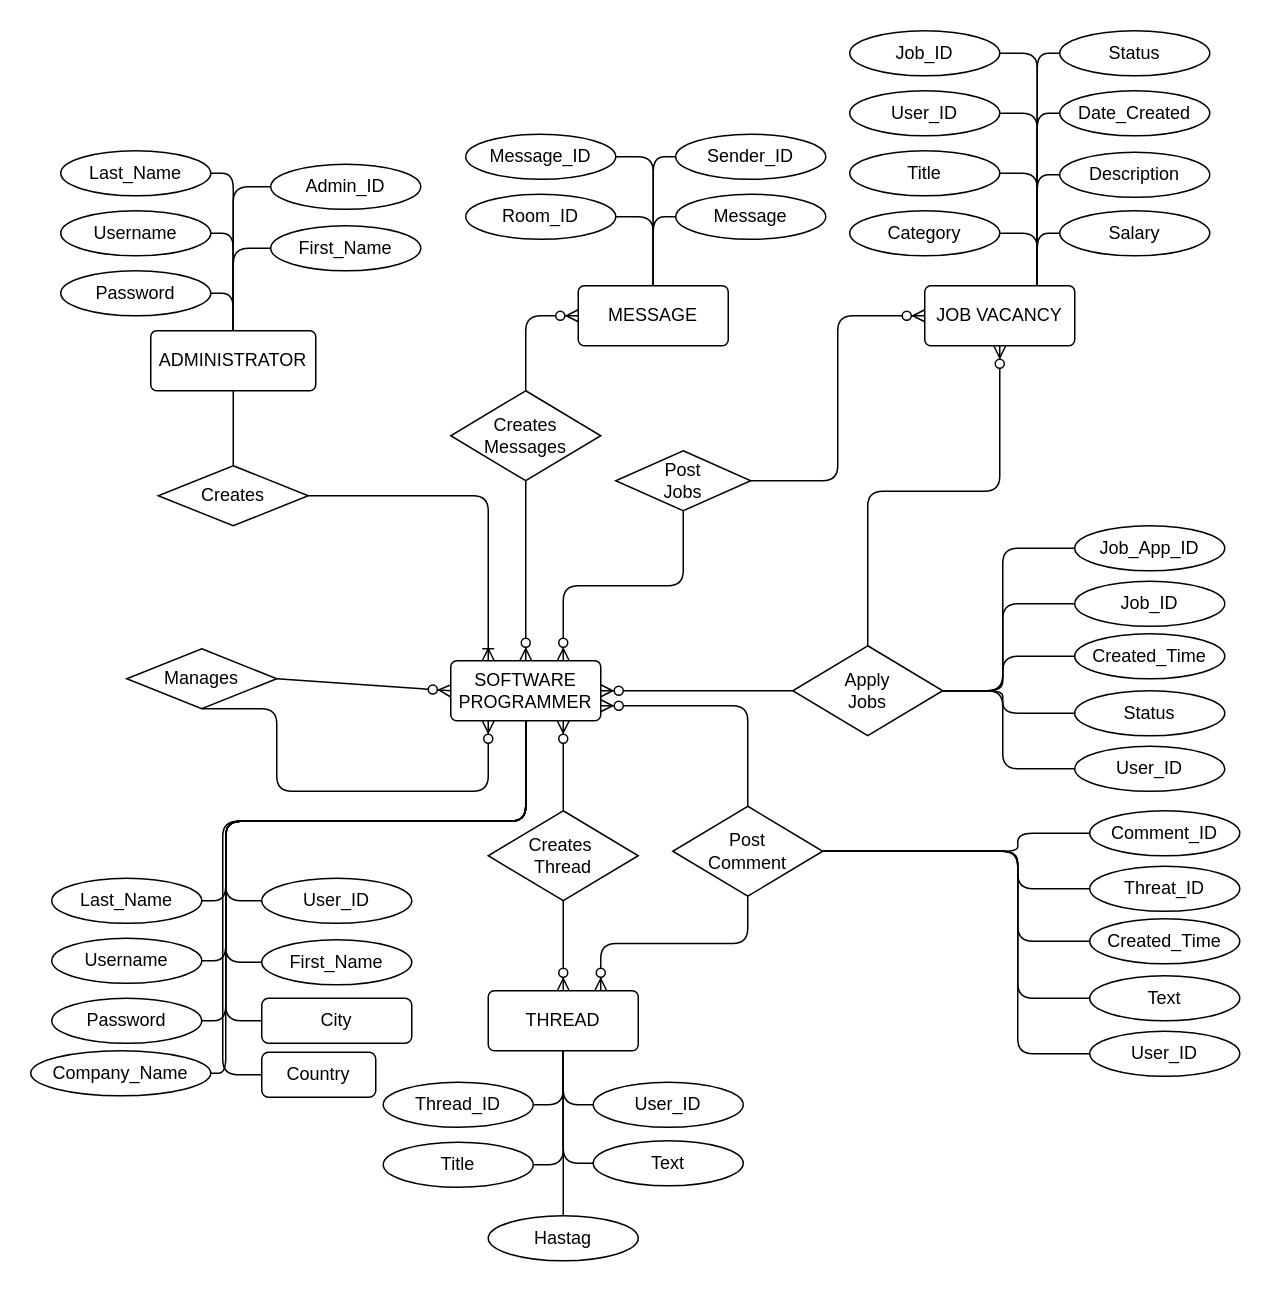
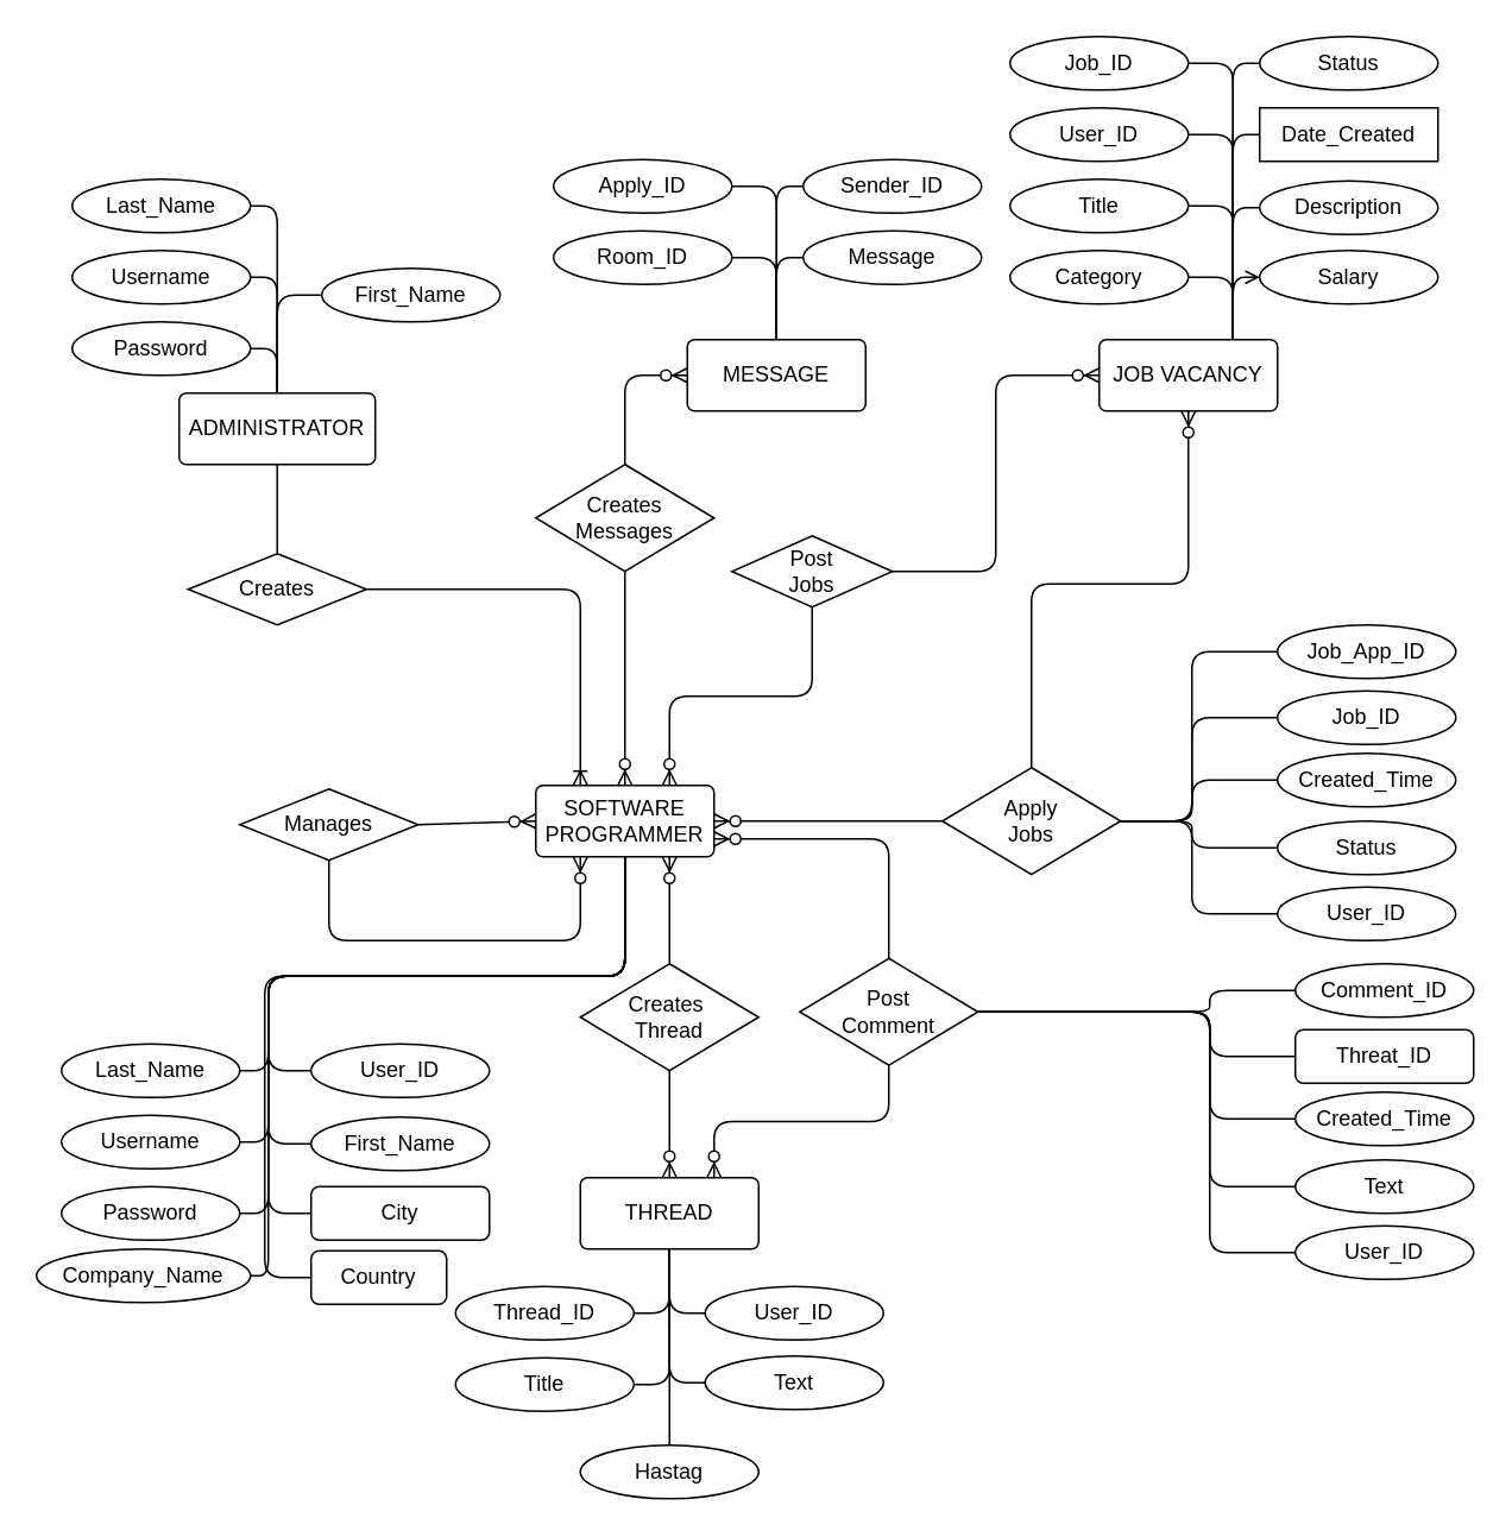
- <mxCell id="60" value="Date_Created" style="ellipse;whiteSpace=wrap;html=1;align=center;" parent="1" vertex="1"><mxGeometry x="706" y="60" width="100" height="30" as="geometry" /></mxCell>
+ <mxCell id="60" value="Date_Created" style="whiteSpace=wrap;html=1;align=center;rounded=0;" parent="1" vertex="1"><mxGeometry x="706" y="60" width="100" height="30" as="geometry" /></mxCell>
- <mxCell id="38" value="Message_ID" style="ellipse;whiteSpace=wrap;html=1;align=center;" parent="1" vertex="1"><mxGeometry x="310" y="89" width="100" height="30" as="geometry" /></mxCell>
+ <mxCell id="38" value="Apply_ID" style="ellipse;whiteSpace=wrap;html=1;align=center;" parent="1" vertex="1"><mxGeometry x="310" y="89" width="100" height="30" as="geometry" /></mxCell>
- <mxCell id="15" value="" style="endArrow=none;html=1;exitX=0.5;exitY=0;exitDx=0;exitDy=0;entryX=0;entryY=0.5;entryDx=0;entryDy=0;" parent="1" source="3" target="7" edge="1"><mxGeometry width="50" height="50" relative="1" as="geometry"><mxPoint x="390" y="210" as="sourcePoint" /><mxPoint x="440" y="160" as="targetPoint" /><Array as="points"><mxPoint x="155" y="124" /></Array></mxGeometry></mxCell>
- <mxCell id="7" value="Admin_ID" style="ellipse;whiteSpace=wrap;html=1;align=center;" parent="1" vertex="1"><mxGeometry x="180" y="109" width="100" height="30" as="geometry" /></mxCell>
- <mxCell id="71" value="" style="endArrow=none;html=1;exitX=0.75;exitY=0;exitDx=0;exitDy=0;entryX=0;entryY=0.5;entryDx=0;entryDy=0;edgeStyle=orthogonalEdgeStyle;" parent="1" source="5" target="66" edge="1"><mxGeometry width="50" height="50" relative="1" as="geometry"><mxPoint x="736" y="250" as="sourcePoint" /><mxPoint x="786" y="200" as="targetPoint" /></mxGeometry></mxCell>
+ <mxCell id="71" value="" style="endArrow=open;html=1;exitX=0.75;exitY=0;exitDx=0;exitDy=0;entryX=0;entryY=0.5;entryDx=0;entryDy=0;edgeStyle=orthogonalEdgeStyle;" parent="1" source="5" target="66" edge="1"><mxGeometry width="50" height="50" relative="1" as="geometry"><mxPoint x="736" y="250" as="sourcePoint" /><mxPoint x="786" y="200" as="targetPoint" /></mxGeometry></mxCell>
- <mxCell id="90" value="Manages" style="shape=rhombus;perimeter=rhombusPerimeter;whiteSpace=wrap;html=1;align=center;" parent="1" vertex="1"><mxGeometry x="84" y="432" width="100" height="40" as="geometry" /></mxCell>
+ <mxCell id="90" value="Manages" style="shape=rhombus;perimeter=rhombusPerimeter;whiteSpace=wrap;html=1;align=center;" parent="1" vertex="1"><mxGeometry x="134" y="442" width="100" height="40" as="geometry" /></mxCell>
- <mxCell id="98" value="Threat_ID" style="ellipse;whiteSpace=wrap;html=1;align=center;" vertex="1" parent="1"><mxGeometry x="726" y="577" width="100" height="30" as="geometry" /></mxCell>
+ <mxCell id="98" value="Threat_ID" style="whiteSpace=wrap;html=1;align=center;rounded=1;" vertex="1" parent="1"><mxGeometry x="726" y="577" width="100" height="30" as="geometry" /></mxCell>
